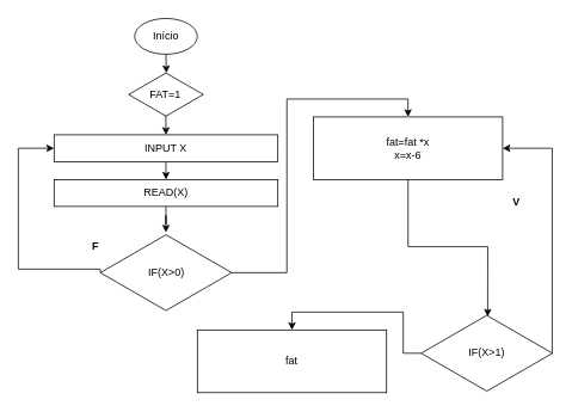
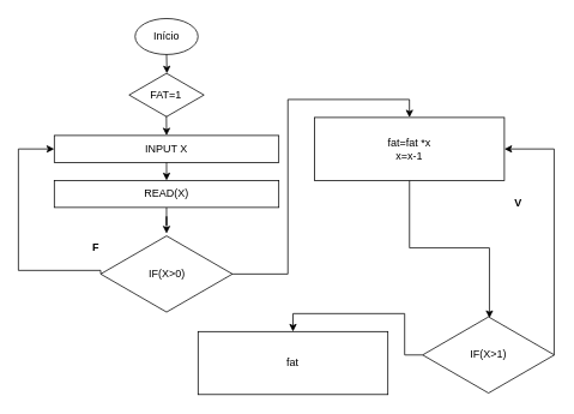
- <mxCell id="18" value="fat=fat *x&lt;br&gt;x=x-6" style="rounded=0;whiteSpace=wrap;html=1;" vertex="1" parent="1"><mxGeometry x="349.66" y="130" width="211.34" height="70" as="geometry" /></mxCell>
+ <mxCell id="18" value="fat=fat *x&lt;br&gt;x=x-1" style="rounded=0;whiteSpace=wrap;html=1;" vertex="1" parent="1"><mxGeometry x="349.66" y="130" width="211.34" height="70" as="geometry" /></mxCell>
